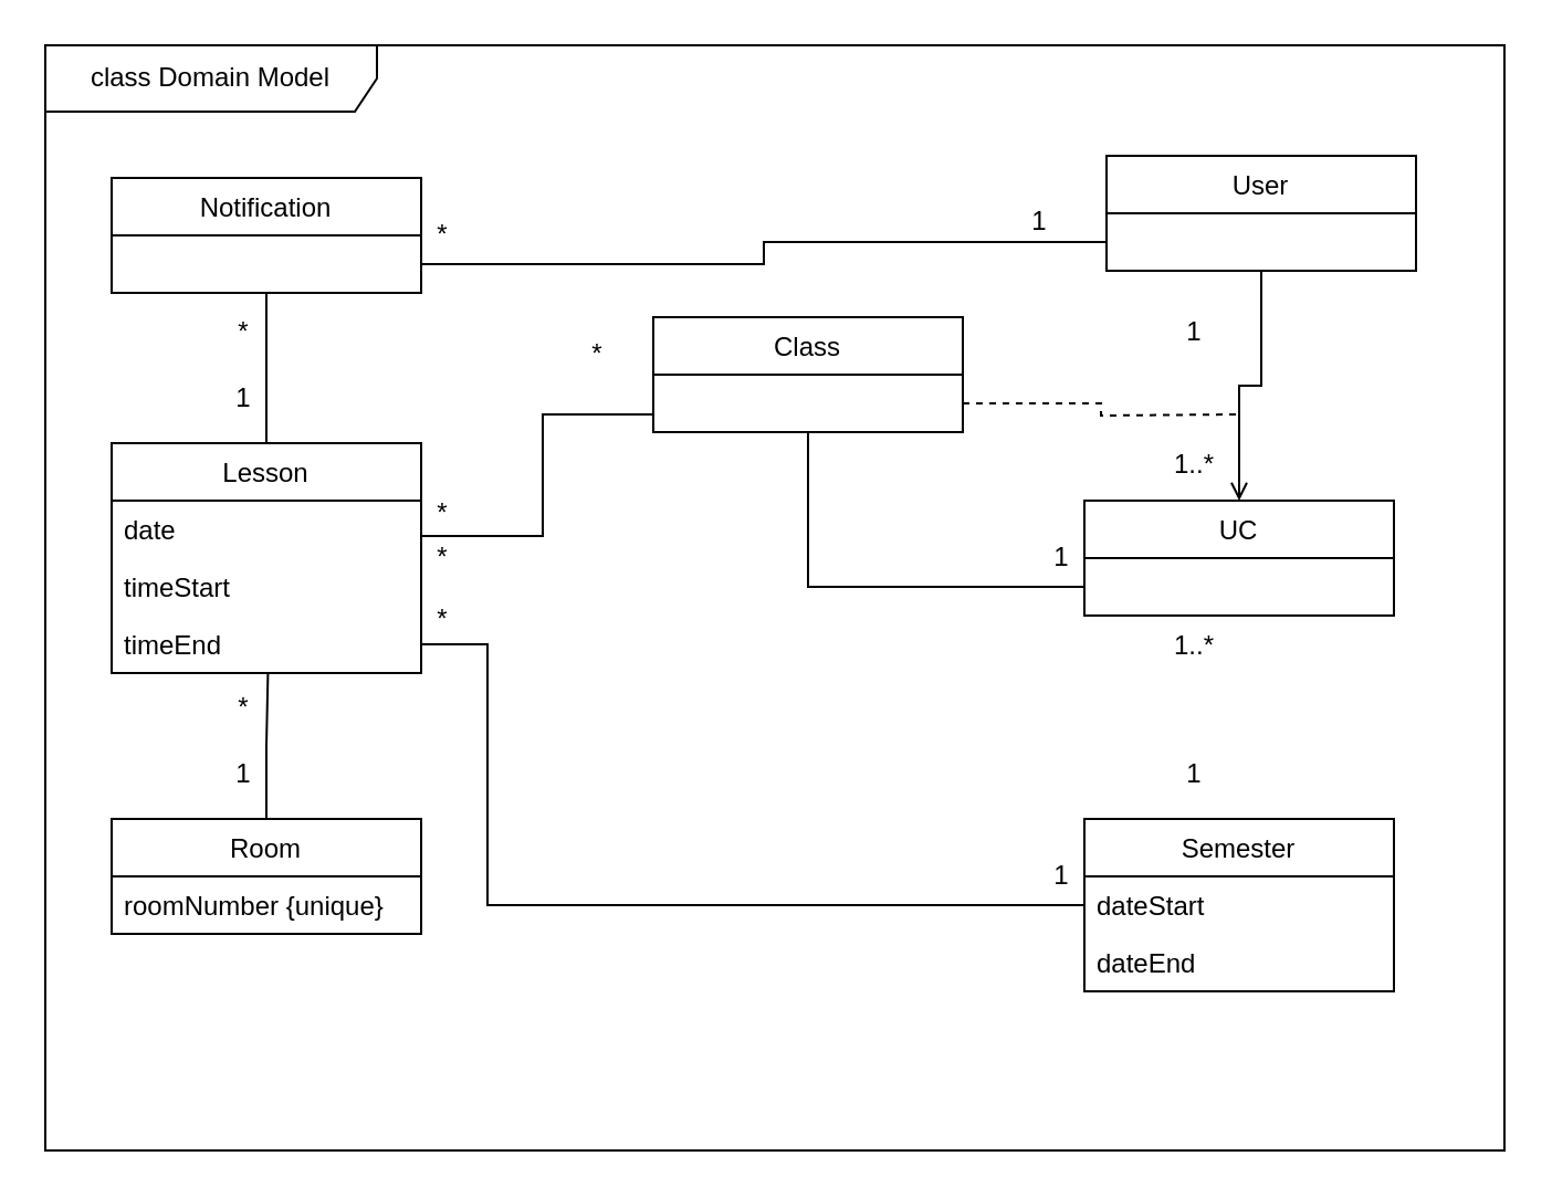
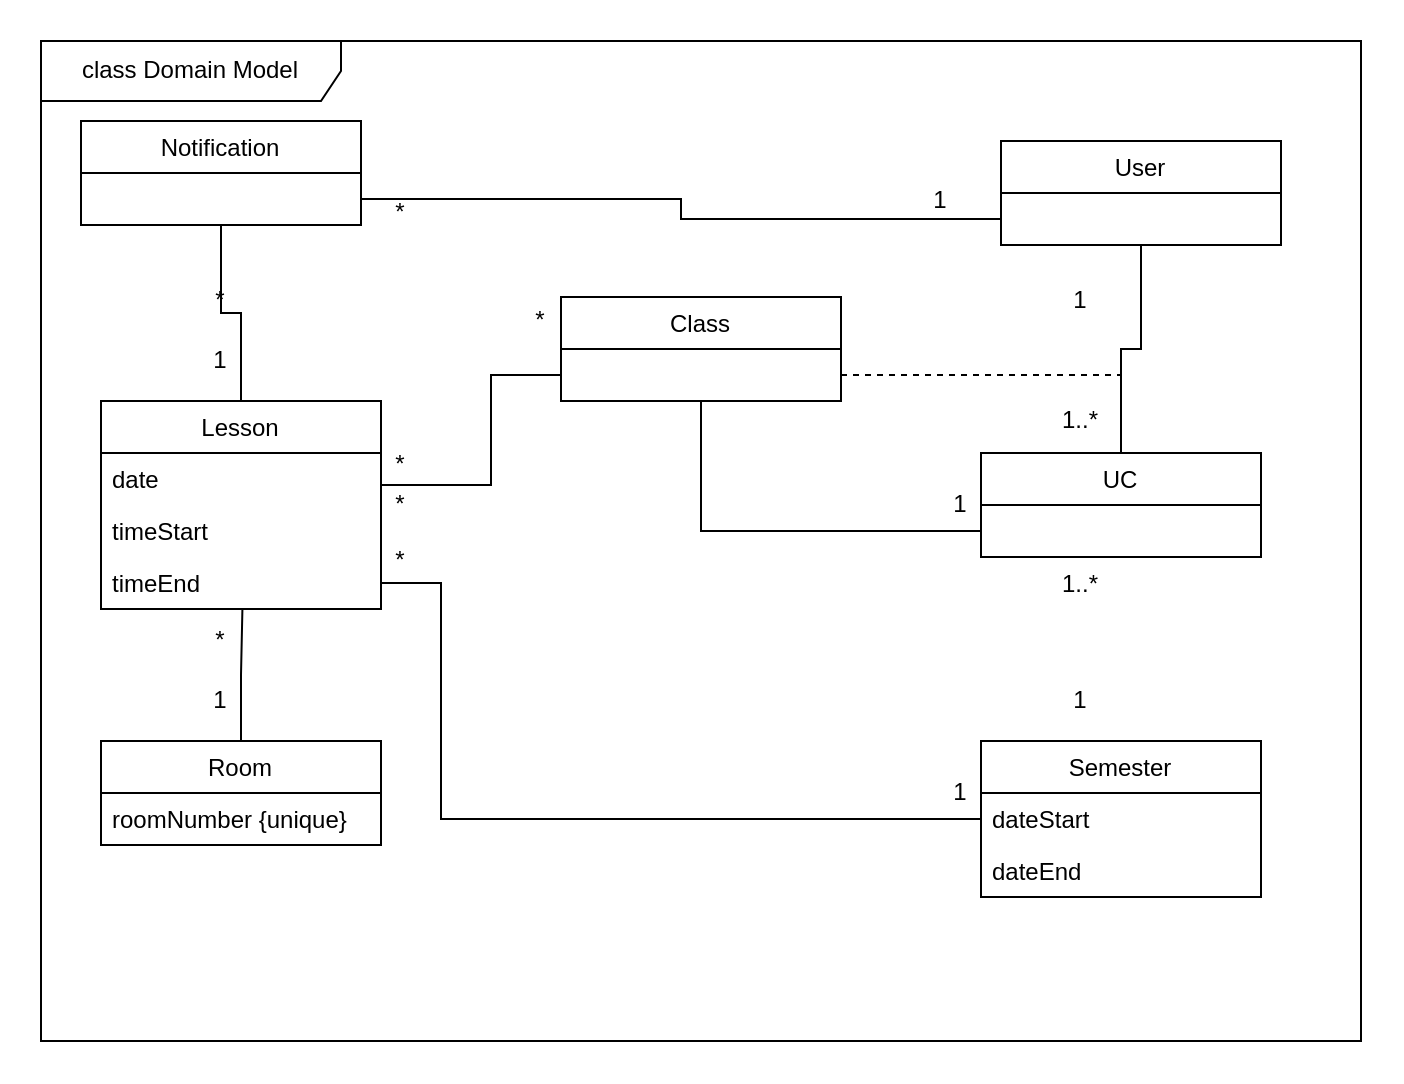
- <mxCell id="5" value="Notification" style="swimlane;fontStyle=0;childLayout=stackLayout;horizontal=1;startSize=26;fillColor=none;horizontalStack=0;resizeParent=1;resizeParentMax=0;resizeLast=0;collapsible=1;marginBottom=0;" parent="1" vertex="1"><mxGeometry x="50" y="80" width="140" height="52" as="geometry" /></mxCell>
+ <mxCell id="5" value="Notification" style="swimlane;fontStyle=0;childLayout=stackLayout;horizontal=1;startSize=26;fillColor=none;horizontalStack=0;resizeParent=1;resizeParentMax=0;resizeLast=0;collapsible=1;marginBottom=0;" parent="1" vertex="1"><mxGeometry x="40" y="60" width="140" height="52" as="geometry" /></mxCell>
- <mxCell id="21" value="Class" style="swimlane;fontStyle=0;childLayout=stackLayout;horizontal=1;startSize=26;fillColor=none;horizontalStack=0;resizeParent=1;resizeParentMax=0;resizeLast=0;collapsible=1;marginBottom=0;" parent="1" vertex="1"><mxGeometry x="295" y="143" width="140" height="52" as="geometry" /></mxCell>
+ <mxCell id="21" value="Class" style="swimlane;fontStyle=0;childLayout=stackLayout;horizontal=1;startSize=26;fillColor=none;horizontalStack=0;resizeParent=1;resizeParentMax=0;resizeLast=0;collapsible=1;marginBottom=0;" parent="1" vertex="1"><mxGeometry x="280" y="148" width="140" height="52" as="geometry" /></mxCell>
- <mxCell id="3" style="edgeStyle=orthogonalEdgeStyle;rounded=0;orthogonalLoop=1;jettySize=auto;html=1;exitX=0.5;exitY=1;exitDx=0;exitDy=0;entryX=0.5;entryY=0;entryDx=0;entryDy=0;endArrow=open;endFill=0;" edge="1" parent="1" source="4" target="10"><mxGeometry relative="1" as="geometry" /></mxCell>
+ <mxCell id="3" style="edgeStyle=orthogonalEdgeStyle;rounded=0;orthogonalLoop=1;jettySize=auto;html=1;exitX=0.5;exitY=1;exitDx=0;exitDy=0;entryX=0.5;entryY=0;entryDx=0;entryDy=0;endArrow=none;endFill=0;" edge="1" parent="1" source="4" target="10"><mxGeometry relative="1" as="geometry" /></mxCell>
